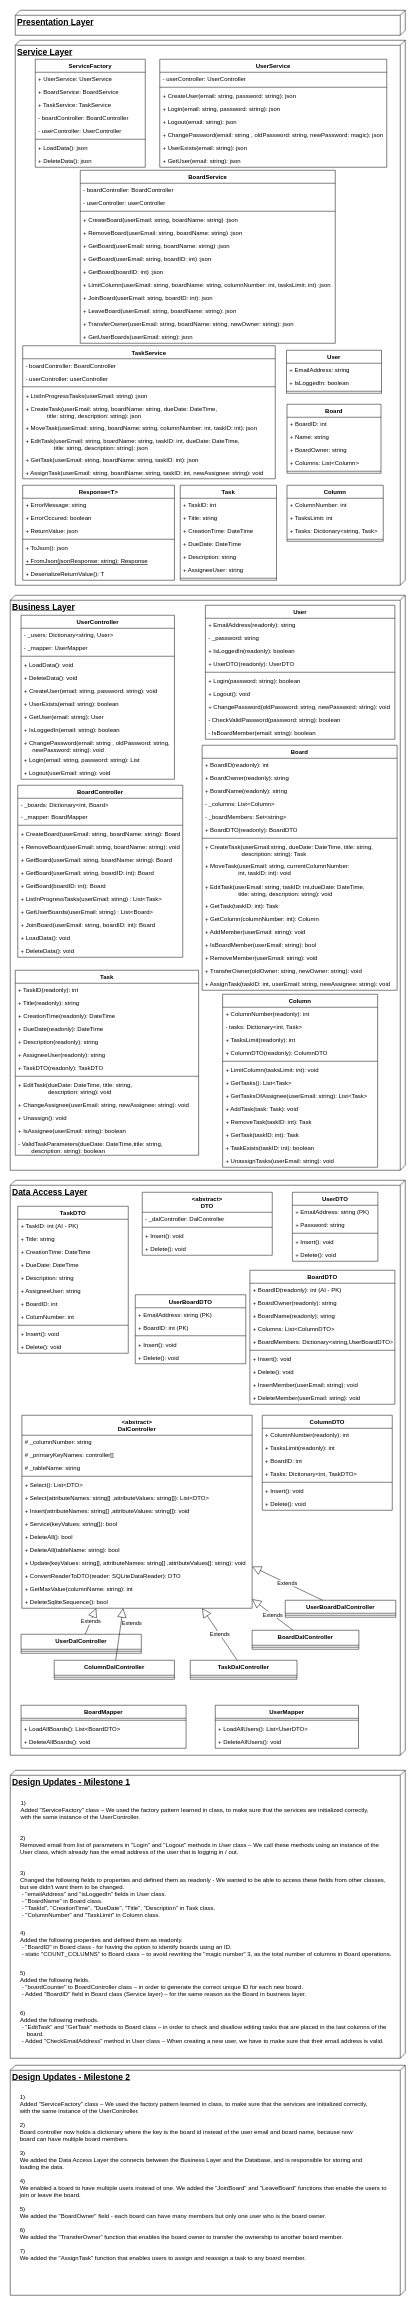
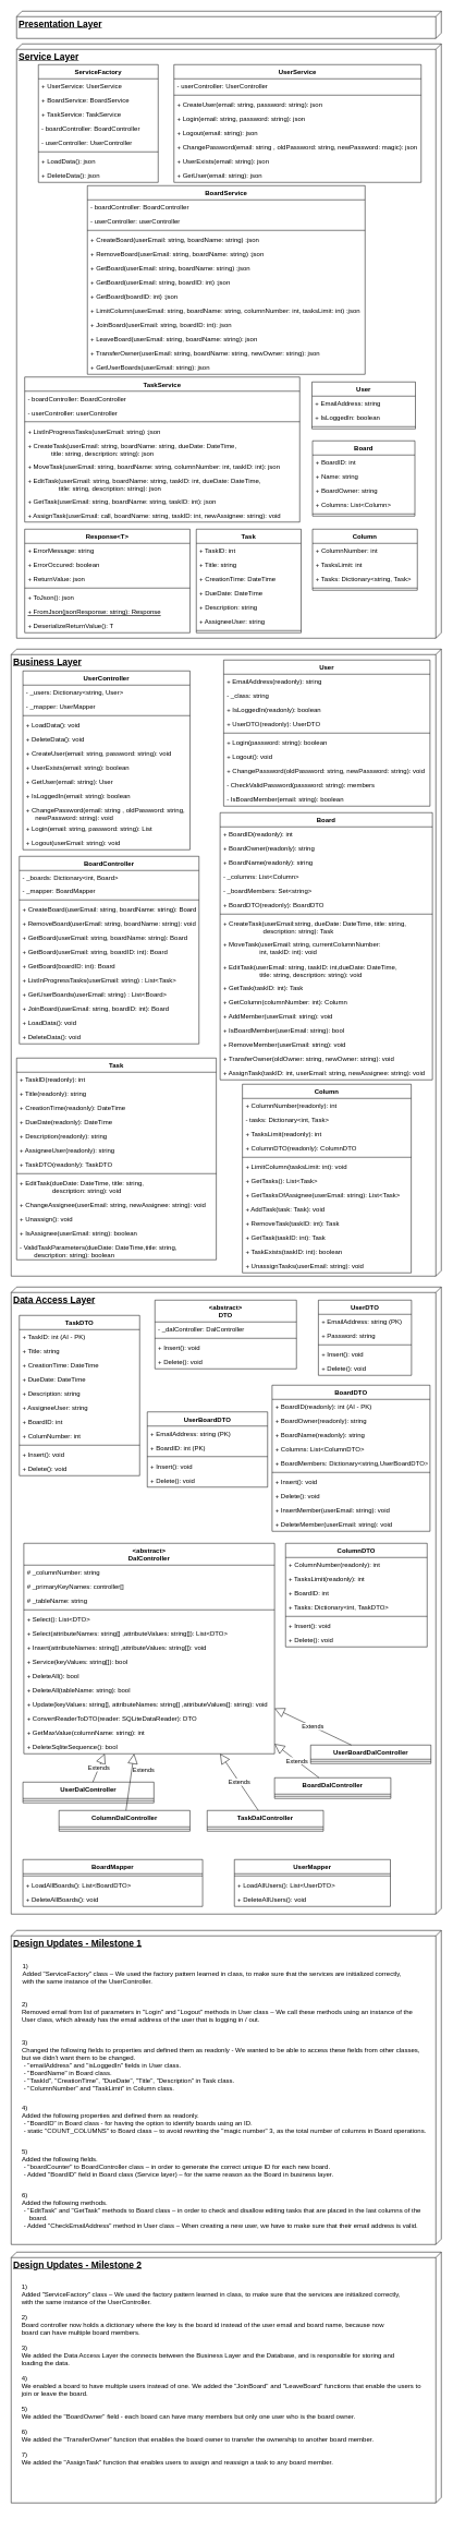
- <mxCell id="169" value="+ AssignTask(userEmail: string, boardName: string, taskID: int, newAssignee: string): void" style="text;strokeColor=none;fillColor=none;align=left;verticalAlign=top;spacingLeft=4;spacingRight=4;overflow=hidden;rotatable=0;points=[[0,0.5],[1,0.5]];portConstraint=eastwest;" parent="160" vertex="1"><mxGeometry y="240" width="505.12" height="26" as="geometry" /></mxCell>
+ <mxCell id="169" value="+ AssignTask(userEmail: call, boardName: string, taskID: int, newAssignee: string): void" style="text;strokeColor=none;fillColor=none;align=left;verticalAlign=top;spacingLeft=4;spacingRight=4;overflow=hidden;rotatable=0;points=[[0,0.5],[1,0.5]];portConstraint=eastwest;" parent="160" vertex="1"><mxGeometry y="240" width="505.12" height="26" as="geometry" /></mxCell>
- <mxCell id="28" value="- _password: string" style="text;strokeColor=none;fillColor=none;align=left;verticalAlign=top;spacingLeft=4;spacingRight=4;overflow=hidden;rotatable=0;points=[[0,0.5],[1,0.5]];portConstraint=eastwest;" parent="26" vertex="1"><mxGeometry y="52" width="379" height="26" as="geometry" /></mxCell>
+ <mxCell id="28" value="- _class: string" style="text;strokeColor=none;fillColor=none;align=left;verticalAlign=top;spacingLeft=4;spacingRight=4;overflow=hidden;rotatable=0;points=[[0,0.5],[1,0.5]];portConstraint=eastwest;" parent="26" vertex="1"><mxGeometry y="52" width="379" height="26" as="geometry" /></mxCell>
- <mxCell id="35" value="- CheckValidPassword(password: string): boolean" style="text;strokeColor=none;fillColor=none;align=left;verticalAlign=top;spacingLeft=4;spacingRight=4;overflow=hidden;rotatable=0;points=[[0,0.5],[1,0.5]];portConstraint=eastwest;" parent="26" vertex="1"><mxGeometry y="216" width="379" height="26" as="geometry" /></mxCell>
+ <mxCell id="35" value="- CheckValidPassword(password: string): members" style="text;strokeColor=none;fillColor=none;align=left;verticalAlign=top;spacingLeft=4;spacingRight=4;overflow=hidden;rotatable=0;points=[[0,0.5],[1,0.5]];portConstraint=eastwest;" parent="26" vertex="1"><mxGeometry y="216" width="379" height="26" as="geometry" /></mxCell>
